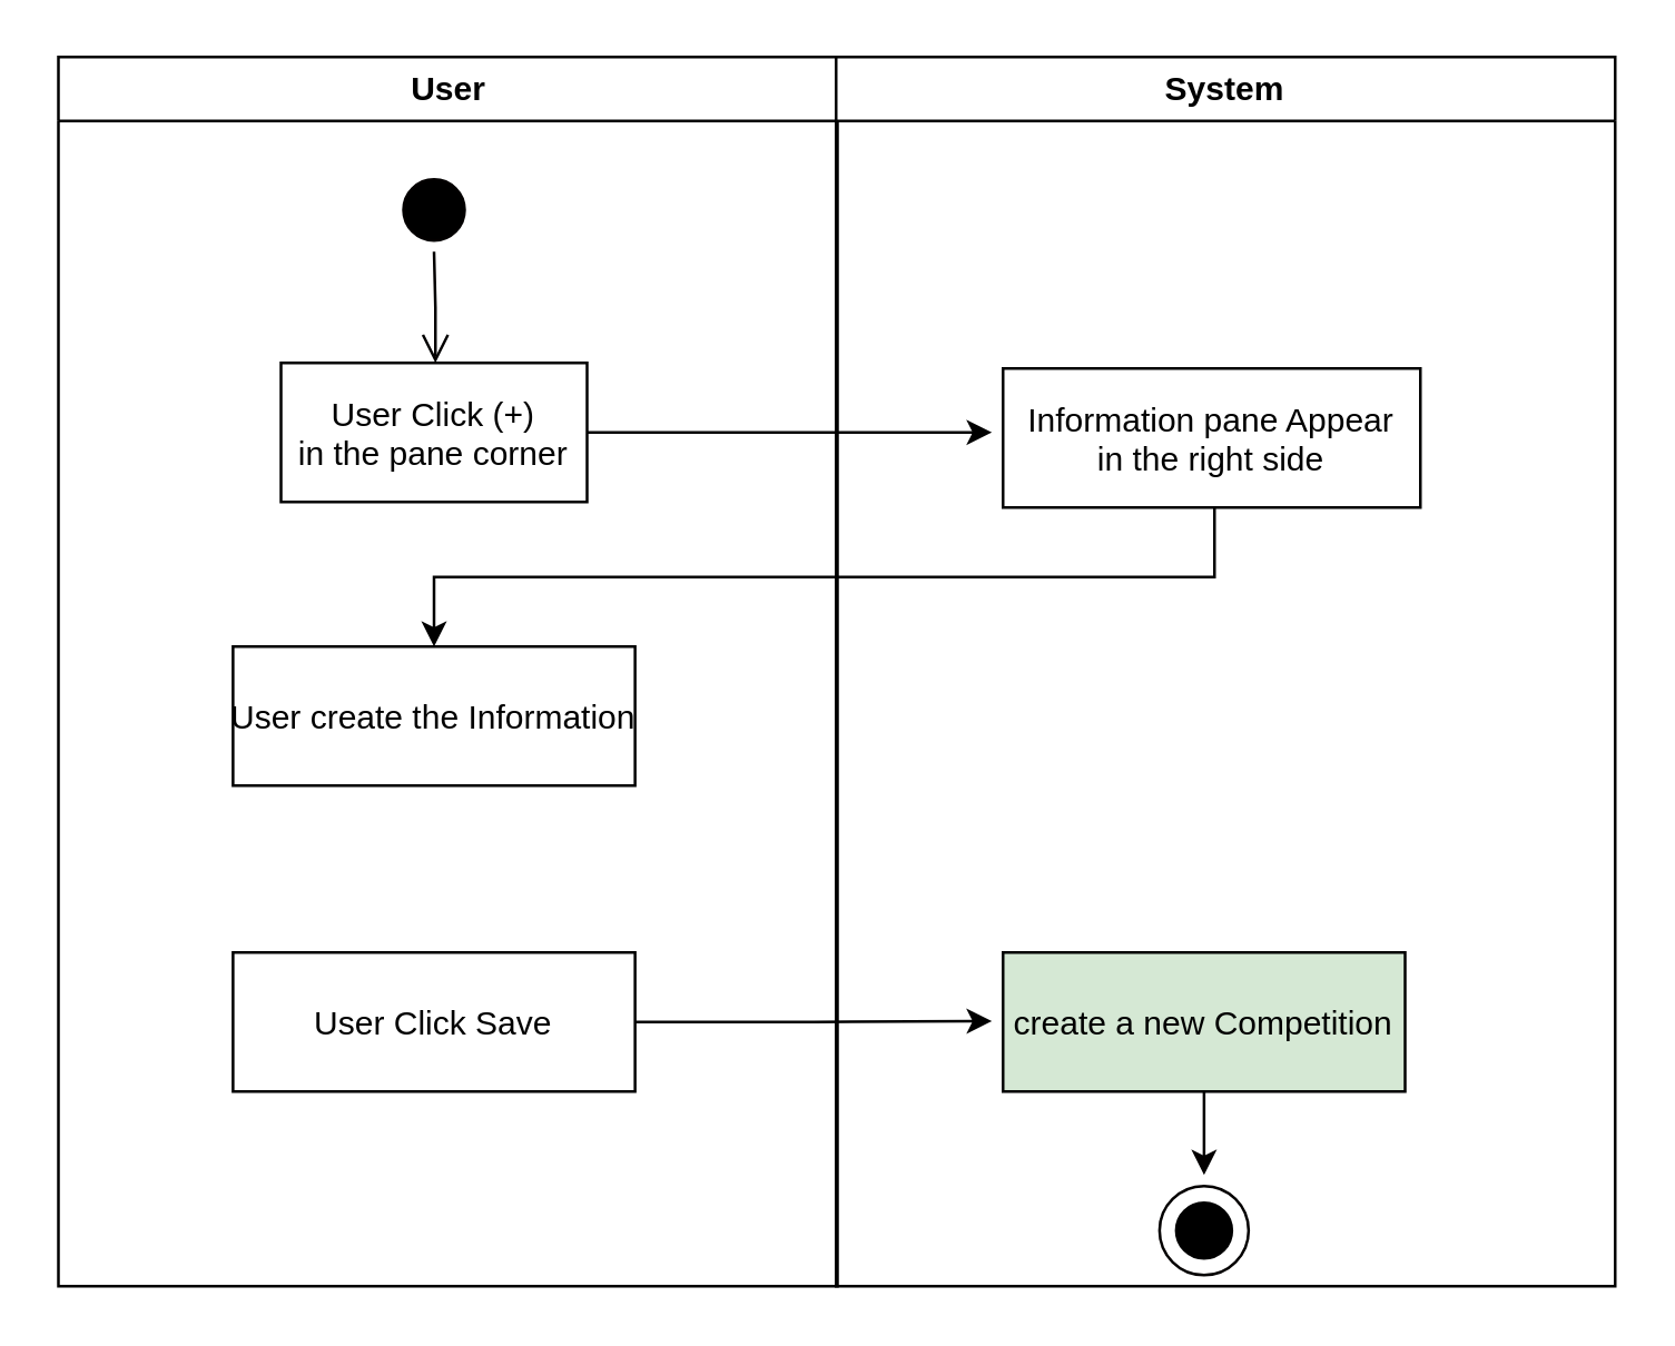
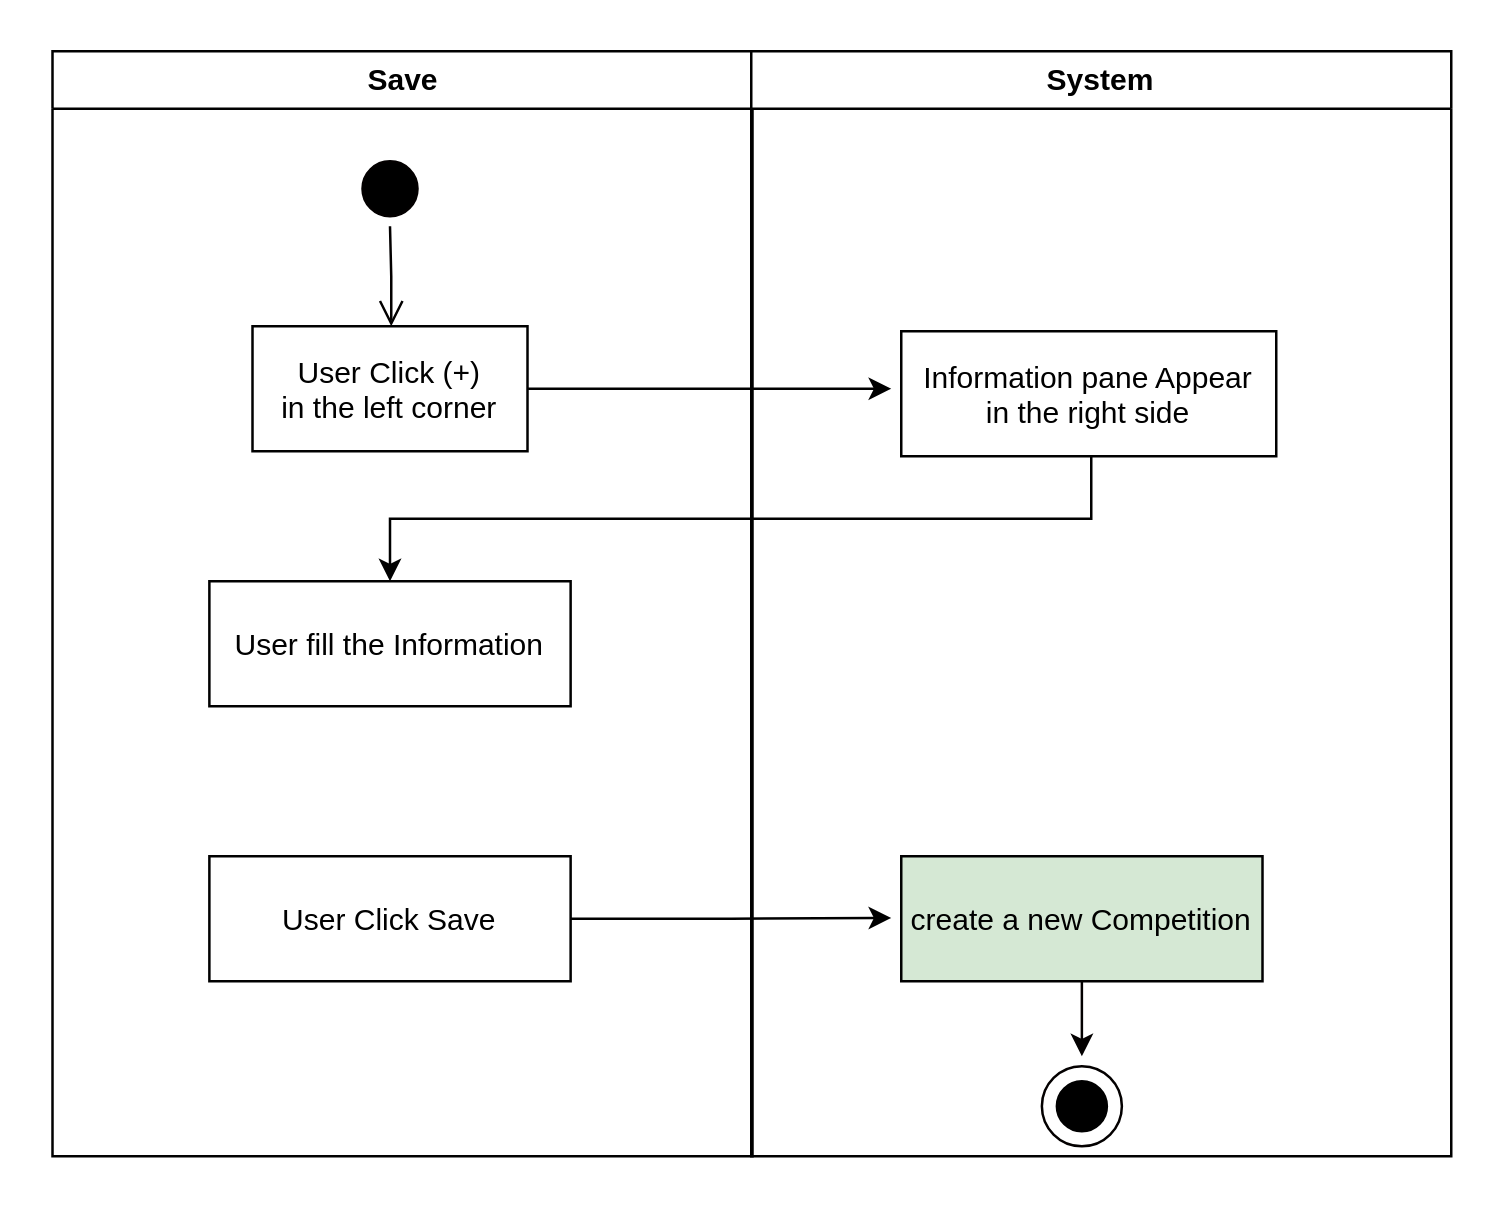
- <mxCell id="2" value="User" style="swimlane;whiteSpace=wrap" parent="1" vertex="1"><mxGeometry x="20.5" y="20" width="280" height="442" as="geometry" /></mxCell>
+ <mxCell id="2" value="Save" style="swimlane;whiteSpace=wrap" parent="1" vertex="1"><mxGeometry x="20.5" y="20" width="280" height="442" as="geometry" /></mxCell>
- <mxCell id="5" value="User Click (+)&#10;in the pane corner" style="" parent="2" vertex="1"><mxGeometry x="80" y="110" width="110" height="50" as="geometry" /></mxCell>
+ <mxCell id="5" value="User Click (+)&#10;in the left corner" style="" parent="2" vertex="1"><mxGeometry x="80" y="110" width="110" height="50" as="geometry" /></mxCell>
- <mxCell id="6" value="User create the Information" style="" parent="2" vertex="1"><mxGeometry x="62.75" y="212" width="144.5" height="50" as="geometry" /></mxCell>
+ <mxCell id="6" value="User fill the Information" style="" parent="2" vertex="1"><mxGeometry x="62.75" y="212" width="144.5" height="50" as="geometry" /></mxCell>
